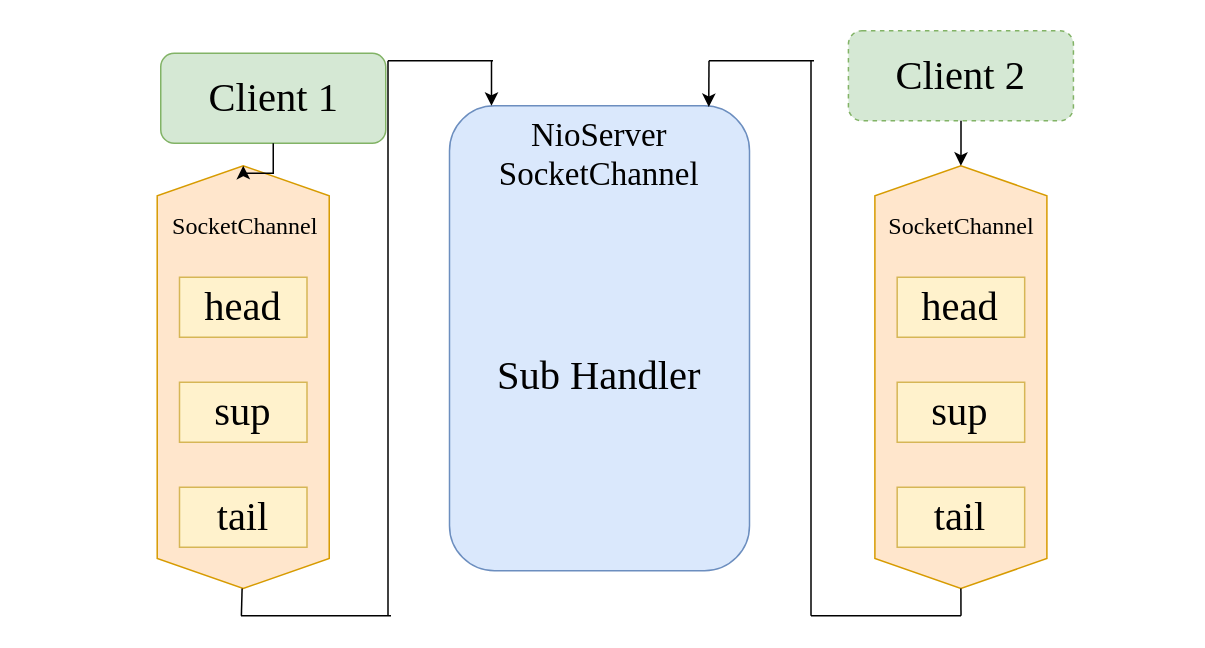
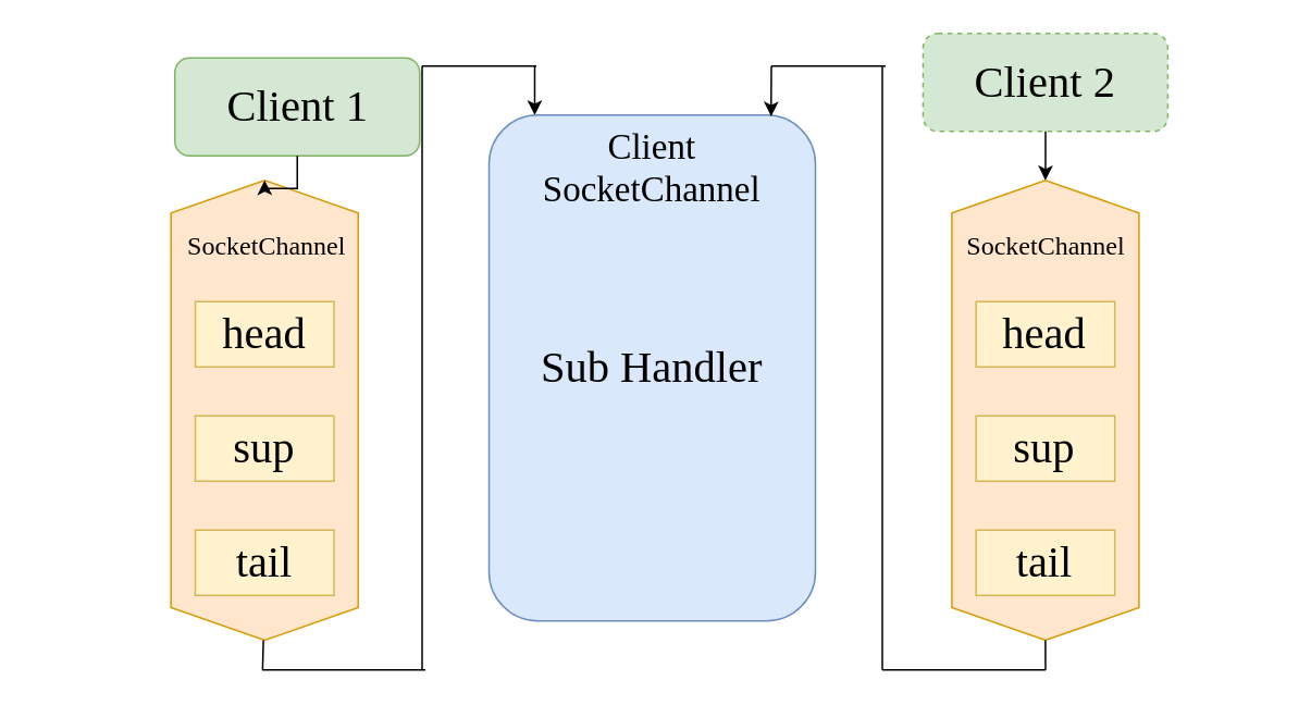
- <mxCell id="23" value="&lt;span style=&quot;font-family: &amp;#34;comic sans ms&amp;#34; ; font-size: 22px ; font-style: normal ; font-weight: 400 ; letter-spacing: normal ; text-indent: 0px ; text-transform: none ; word-spacing: 0px ; display: inline ; float: none&quot;&gt;NioServer&lt;br&gt;SocketChannel&lt;/span&gt;" style="text;whiteSpace=wrap;html=1;fontSize=22;fontFamily=Comic Sans MS;labelBackgroundColor=none;labelBorderColor=none;align=center;" vertex="1" parent="1"><mxGeometry x="269" y="70" width="260" height="50" as="geometry" /></mxCell>
+ <mxCell id="23" value="&lt;span style=&quot;font-family: &amp;#34;comic sans ms&amp;#34; ; font-size: 22px ; font-style: normal ; font-weight: 400 ; letter-spacing: normal ; text-indent: 0px ; text-transform: none ; word-spacing: 0px ; display: inline ; float: none&quot;&gt;Client&lt;br&gt;SocketChannel&lt;/span&gt;" style="text;whiteSpace=wrap;html=1;fontSize=22;fontFamily=Comic Sans MS;labelBackgroundColor=none;labelBorderColor=none;align=center;" vertex="1" parent="1"><mxGeometry x="269" y="70" width="260" height="50" as="geometry" /></mxCell>
- <mxCell id="24" value="Sub Handler" style="rounded=0;whiteSpace=wrap;html=1;fontFamily=Comic Sans MS;fontSize=27;strokeColor=none;fillColor=none;" vertex="1" parent="1"><mxGeometry x="309" y="220" width="180" height="60" as="geometry" /></mxCell>
+ <mxCell id="24" value="Sub Handler" style="rounded=0;whiteSpace=wrap;html=1;fontFamily=Comic Sans MS;fontSize=27;strokeColor=none;fillColor=none;" vertex="1" parent="1"><mxGeometry x="309" y="195" width="180" height="60" as="geometry" /></mxCell>
